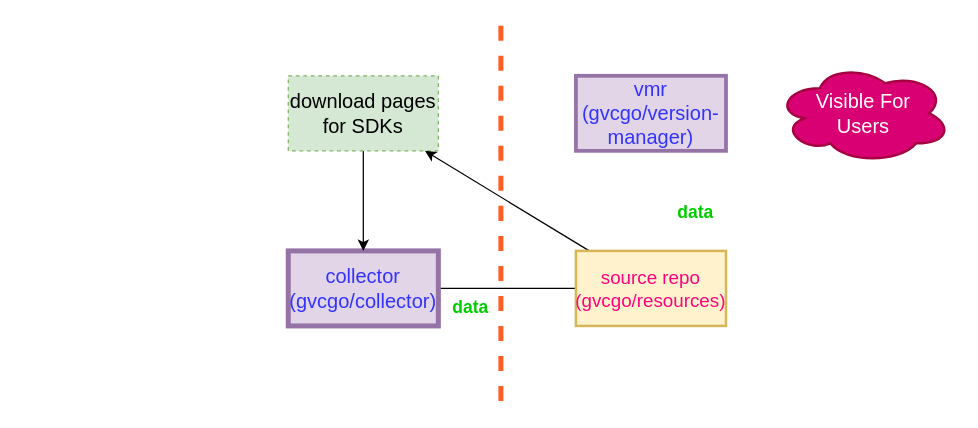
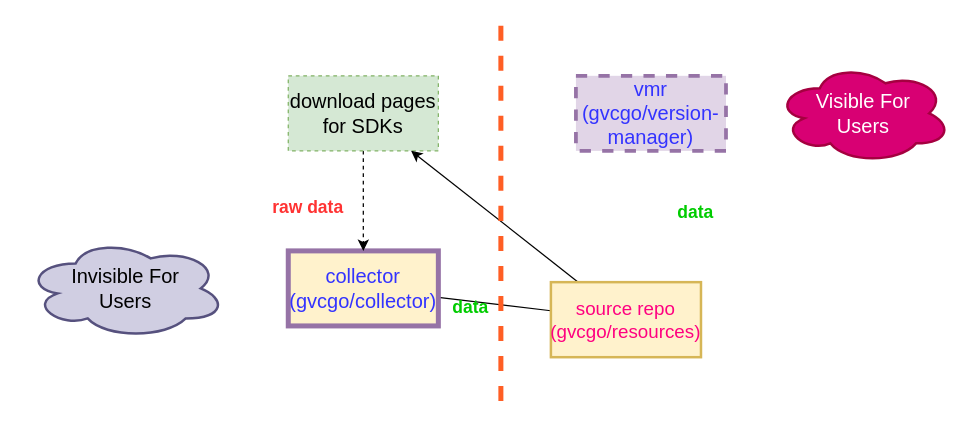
- <mxCell id="8" value="vmr&lt;br style=&quot;font-size: 16px;&quot;&gt;(gvcgo/version-manager)" style="rounded=0;whiteSpace=wrap;html=1;fillColor=#e1d5e7;strokeColor=#9673a6;strokeWidth=3;fontSize=16;fontColor=#3333FF;" parent="1" vertex="1"><mxGeometry x="460" y="60" width="120" height="60" as="geometry" /></mxCell>
+ <mxCell id="8" value="vmr&lt;br style=&quot;font-size: 16px;&quot;&gt;(gvcgo/version-manager)" style="rounded=0;whiteSpace=wrap;html=1;fillColor=#e1d5e7;strokeColor=#9673a6;strokeWidth=3;fontSize=16;fontColor=#3333FF;dashed=1;" parent="1" vertex="1"><mxGeometry x="460" y="60" width="120" height="60" as="geometry" /></mxCell>
- <mxCell id="4" style="edgeStyle=none;html=1;align=center;" parent="1" source="5" target="3" edge="1"><mxGeometry relative="1" as="geometry" /></mxCell>
+ <mxCell id="4" style="edgeStyle=none;html=1;align=center;dashed=1;" parent="1" source="5" target="3" edge="1"><mxGeometry relative="1" as="geometry" /></mxCell>
+ <mxCell id="12" value="raw data" style="text;html=1;strokeColor=none;fillColor=none;align=center;verticalAlign=middle;whiteSpace=wrap;rounded=0;fontColor=#FF3333;fontStyle=1;fontSize=14;" vertex="1" parent="1"><mxGeometry x="216" y="150" width="60" height="30" as="geometry" /></mxCell>
+ <mxCell id="11" value="Invisible For&lt;br&gt;Users" style="ellipse;shape=cloud;whiteSpace=wrap;html=1;strokeWidth=2;fontSize=16;fillColor=#d0cee2;strokeColor=#56517e;" parent="1" vertex="1"><mxGeometry x="20" y="190" width="160" height="80" as="geometry" /></mxCell>
- <mxCell id="3" value="collector&lt;br style=&quot;font-size: 16px;&quot;&gt;(gvcgo/collector)" style="rounded=0;whiteSpace=wrap;html=1;fillColor=#e1d5e7;strokeColor=#9673a6;strokeWidth=4;fontSize=16;fontColor=#3333FF;" parent="1" vertex="1"><mxGeometry x="230" y="200" width="120" height="60" as="geometry" /></mxCell>
+ <mxCell id="3" value="collector&lt;br style=&quot;font-size: 16px;&quot;&gt;(gvcgo/collector)" style="rounded=0;whiteSpace=wrap;html=1;fillColor=#fff2cc;strokeColor=#9673a6;strokeWidth=4;fontSize=16;fontColor=#3333FF;" parent="1" vertex="1"><mxGeometry x="230" y="200" width="120" height="60" as="geometry" /></mxCell>
- <mxCell id="7" value="source repo&lt;br style=&quot;font-size: 15px;&quot;&gt;(gvcgo/resources)" style="rounded=0;whiteSpace=wrap;html=1;fillColor=#fff2cc;strokeColor=#d6b656;strokeWidth=2;fontSize=15;fontColor=#FF0080;" parent="1" vertex="1"><mxGeometry x="460" y="200" width="120" height="60" as="geometry" /></mxCell>
+ <mxCell id="7" value="source repo&lt;br style=&quot;font-size: 15px;&quot;&gt;(gvcgo/resources)" style="rounded=0;whiteSpace=wrap;html=1;fillColor=#fff2cc;strokeColor=#d6b656;strokeWidth=2;fontSize=15;fontColor=#FF0080;" parent="1" vertex="1"><mxGeometry x="440" y="225" width="120" height="60" as="geometry" /></mxCell>
